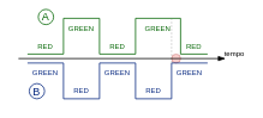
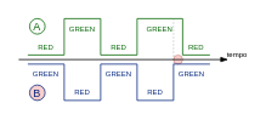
- <mxCell id="34" value="&lt;font color=&quot;#006400&quot;&gt;A&lt;/font&gt;" style="ellipse;whiteSpace=wrap;html=1;aspect=fixed;strokeColor=#006400;" vertex="1" parent="1"><mxGeometry x="42" y="10" width="17" height="17" as="geometry" /></mxCell>
+ <mxCell id="34" value="&lt;font color=&quot;#006400&quot;&gt;A&lt;/font&gt;" style="ellipse;whiteSpace=wrap;html=1;aspect=fixed;strokeColor=#006400;" vertex="1" parent="1"><mxGeometry x="32" y="20" width="17" height="17" as="geometry" /></mxCell>
- <mxCell id="35" value="&lt;font color=&quot;#03257e&quot;&gt;B&lt;/font&gt;" style="ellipse;whiteSpace=wrap;html=1;aspect=fixed;strokeColor=#03257e;" vertex="1" parent="1"><mxGeometry x="32" y="93" width="17" height="17" as="geometry" /></mxCell>
+ <mxCell id="35" value="&lt;font color=&quot;#03257e&quot;&gt;B&lt;/font&gt;" style="ellipse;whiteSpace=wrap;html=1;aspect=fixed;strokeColor=#03257e;fillColor=#f8cecc;" vertex="1" parent="1"><mxGeometry x="32" y="93" width="17" height="17" as="geometry" /></mxCell>
